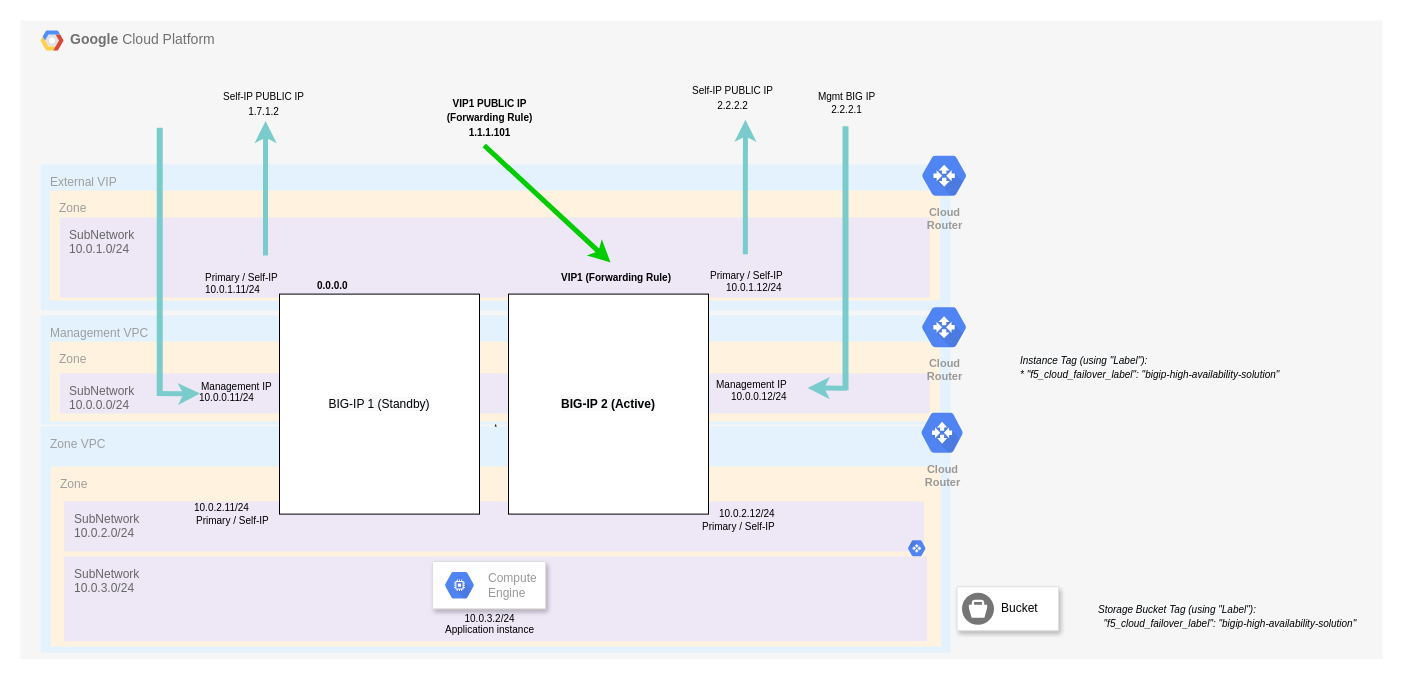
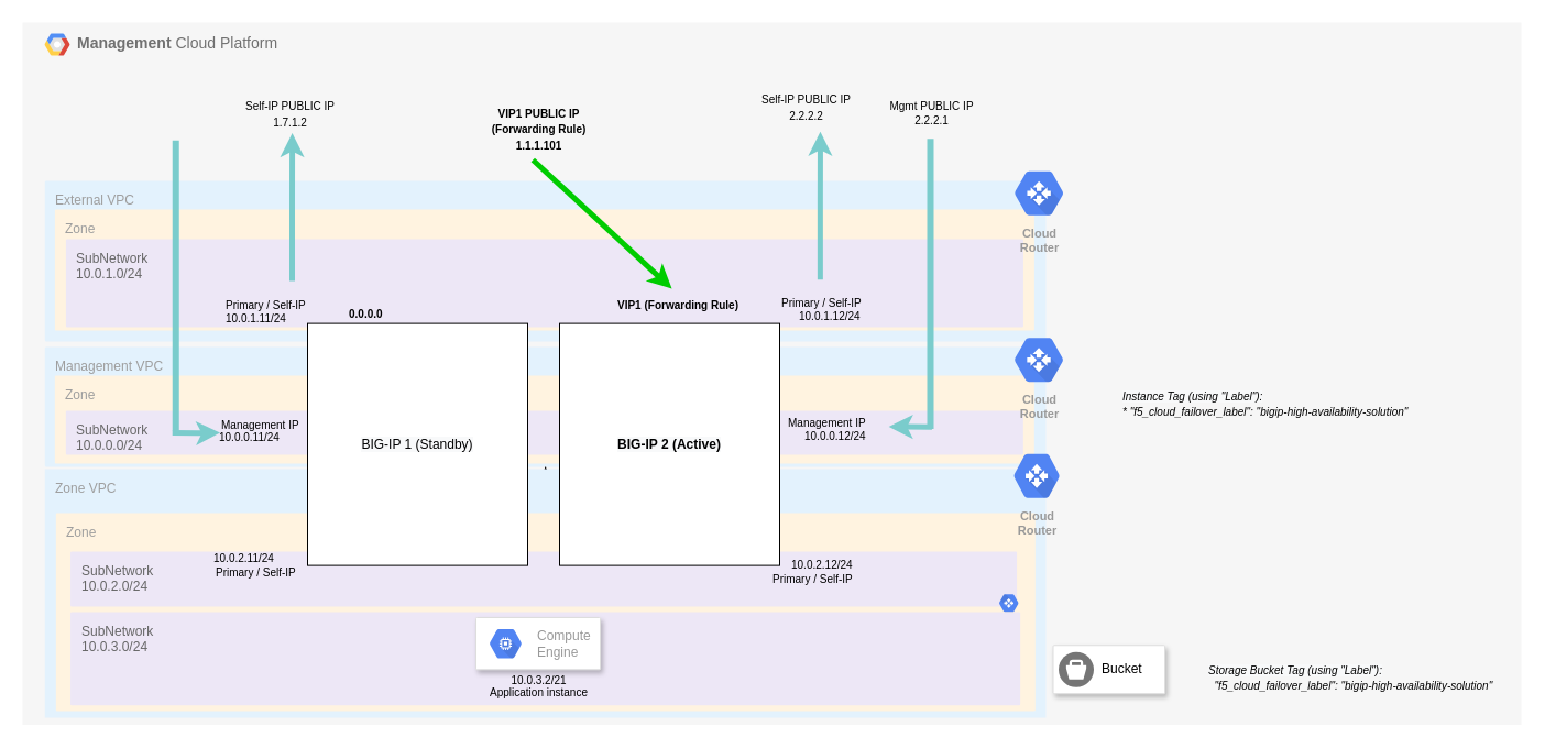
- <mxCell id="2" value="&lt;b&gt;Google &lt;/b&gt;Cloud Platform" style="fillColor=#F6F6F6;strokeColor=none;shadow=0;gradientColor=none;fontSize=14;align=left;spacing=10;fontColor=#717171;9E9E9E;verticalAlign=top;spacingTop=-4;fontStyle=0;spacingLeft=40;html=1;" parent="1" vertex="1"><mxGeometry x="20" y="20" width="1362" height="638.5" as="geometry" /></mxCell>
+ <mxCell id="2" value="&lt;b&gt;Management &lt;/b&gt;Cloud Platform" style="fillColor=#F6F6F6;strokeColor=none;shadow=0;gradientColor=none;fontSize=14;align=left;spacing=10;fontColor=#717171;9E9E9E;verticalAlign=top;spacingTop=-4;fontStyle=0;spacingLeft=40;html=1;" parent="1" vertex="1"><mxGeometry x="20" y="20" width="1362" height="638.5" as="geometry" /></mxCell>
- <mxCell id="44" value="&lt;font style=&quot;font-size: 10px&quot;&gt;Mgmt BIG IP&lt;br&gt;&lt;div&gt;2.2.2.1&lt;/div&gt;&lt;/font&gt;" style="text;html=1;align=center;verticalAlign=middle;resizable=0;points=[];autosize=1;" vertex="1" parent="2"><mxGeometry x="781.331" y="67" width="90" height="30" as="geometry" /></mxCell>
+ <mxCell id="44" value="&lt;font style=&quot;font-size: 10px&quot;&gt;Mgmt PUBLIC IP&lt;br&gt;&lt;div&gt;2.2.2.1&lt;/div&gt;&lt;/font&gt;" style="text;html=1;align=center;verticalAlign=middle;resizable=0;points=[];autosize=1;" vertex="1" parent="2"><mxGeometry x="781.331" y="67" width="90" height="30" as="geometry" /></mxCell>
- <mxCell id="4" value="External VIP" style="points=[[0,0,0],[0.25,0,0],[0.5,0,0],[0.75,0,0],[1,0,0],[1,0.25,0],[1,0.5,0],[1,0.75,0],[1,1,0],[0.75,1,0],[0.5,1,0],[0.25,1,0],[0,1,0],[0,0.75,0],[0,0.5,0],[0,0.25,0]];rounded=1;absoluteArcSize=1;arcSize=2;html=1;strokeColor=none;gradientColor=none;shadow=0;dashed=0;fontSize=12;fontColor=#9E9E9E;align=left;verticalAlign=top;spacing=10;spacingTop=-4;fillColor=#E3F2FD;" parent="2" vertex="1"><mxGeometry x="20.33" y="144.03" width="909.67" height="145.97" as="geometry" /></mxCell>
+ <mxCell id="4" value="External VPC" style="points=[[0,0,0],[0.25,0,0],[0.5,0,0],[0.75,0,0],[1,0,0],[1,0.25,0],[1,0.5,0],[1,0.75,0],[1,1,0],[0.75,1,0],[0.5,1,0],[0.25,1,0],[0,1,0],[0,0.75,0],[0,0.5,0],[0,0.25,0]];rounded=1;absoluteArcSize=1;arcSize=2;html=1;strokeColor=none;gradientColor=none;shadow=0;dashed=0;fontSize=12;fontColor=#9E9E9E;align=left;verticalAlign=top;spacing=10;spacingTop=-4;fillColor=#E3F2FD;" parent="2" vertex="1"><mxGeometry x="20.33" y="144.03" width="909.67" height="145.97" as="geometry" /></mxCell>
- <mxCell id="51" value="&lt;font style=&quot;font-size: 10px&quot;&gt;10.0.3.2/24&lt;/font&gt;" style="text;html=1;align=center;verticalAlign=middle;resizable=0;points=[];autosize=1;" parent="1" vertex="1"><mxGeometry x="453.533" y="608.373" width="70" height="20" as="geometry" /></mxCell>
+ <mxCell id="51" value="&lt;font style=&quot;font-size: 10px&quot;&gt;10.0.3.2/21&lt;/font&gt;" style="text;html=1;align=center;verticalAlign=middle;resizable=0;points=[];autosize=1;" parent="1" vertex="1"><mxGeometry x="453.533" y="608.373" width="70" height="20" as="geometry" /></mxCell>
